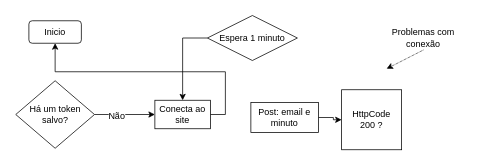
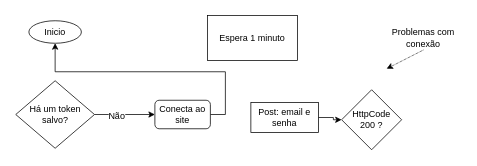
- <mxCell id="2" value="Inicio" style="whiteSpace=wrap;html=1;rounded=1;" vertex="1" parent="1"><mxGeometry x="38" y="27" width="70" height="30" as="geometry" /></mxCell>
+ <mxCell id="2" value="Inicio" style="ellipse;whiteSpace=wrap;html=1;" vertex="1" parent="1"><mxGeometry x="38" y="27" width="70" height="30" as="geometry" /></mxCell>
- <mxCell id="12" value="Espera 1 minuto" style="rhombus;whiteSpace=wrap;html=1;" vertex="1" parent="1"><mxGeometry x="276" y="20" width="120" height="60" as="geometry" /></mxCell>
+ <mxCell id="12" value="Espera 1 minuto" style="rounded=0;whiteSpace=wrap;html=1;" vertex="1" parent="1"><mxGeometry x="276" y="20" width="120" height="60" as="geometry" /></mxCell>
- <mxCell id="11" style="edgeStyle=orthogonalEdgeStyle;rounded=0;orthogonalLoop=1;jettySize=auto;html=1;entryX=0.5;entryY=0;entryDx=0;entryDy=0;exitX=0;exitY=0.5;exitDx=0;exitDy=0;" edge="1" parent="1" source="12" target="7"><mxGeometry relative="1" as="geometry" /></mxCell>
- <mxCell id="7" value="Conecta ao site" style="rounded=0;whiteSpace=wrap;html=1;" vertex="1" parent="1"><mxGeometry x="206" y="133" width="74" height="38" as="geometry" /></mxCell>
+ <mxCell id="7" value="Conecta ao site" style="whiteSpace=wrap;html=1;rounded=1;" vertex="1" parent="1"><mxGeometry x="206" y="133" width="74" height="38" as="geometry" /></mxCell>
- <mxCell id="9" value="Post: email e minuto" style="rounded=0;whiteSpace=wrap;html=1;" vertex="1" parent="1"><mxGeometry x="334" y="136" width="90" height="40" as="geometry" /></mxCell>
+ <mxCell id="9" value="Post: email e senha" style="rounded=0;whiteSpace=wrap;html=1;" vertex="1" parent="1"><mxGeometry x="334" y="136" width="90" height="40" as="geometry" /></mxCell>
- <mxCell id="10" value="&lt;div&gt;HttpCode&lt;/div&gt;&lt;div&gt;200 ?&lt;br&gt;&lt;/div&gt;" style="whiteSpace=wrap;html=1;rounded=0;" vertex="1" parent="1"><mxGeometry x="455" y="119" width="80" height="80" as="geometry" /></mxCell>
+ <mxCell id="10" value="&lt;div&gt;HttpCode&lt;/div&gt;&lt;div&gt;200 ?&lt;br&gt;&lt;/div&gt;" style="rhombus;whiteSpace=wrap;html=1;" vertex="1" parent="1"><mxGeometry x="455" y="119" width="80" height="80" as="geometry" /></mxCell>
